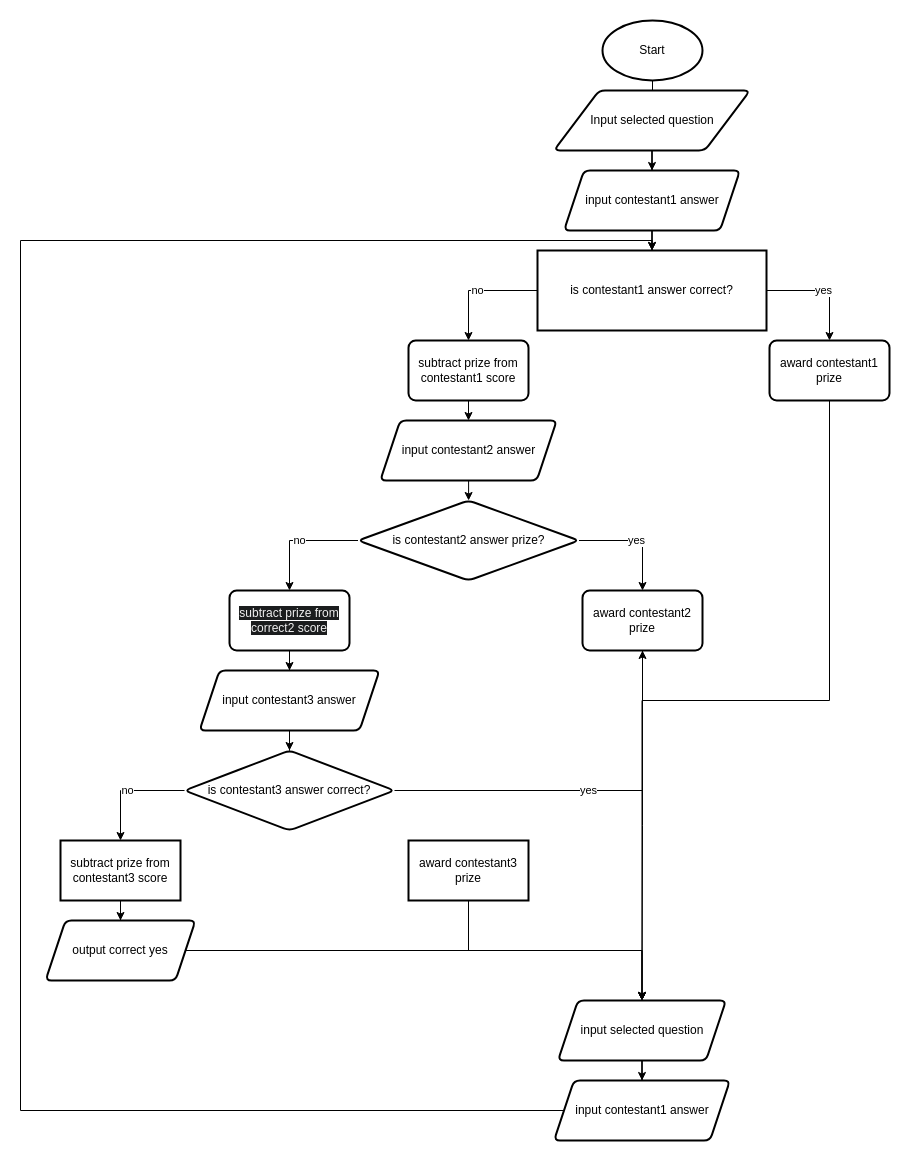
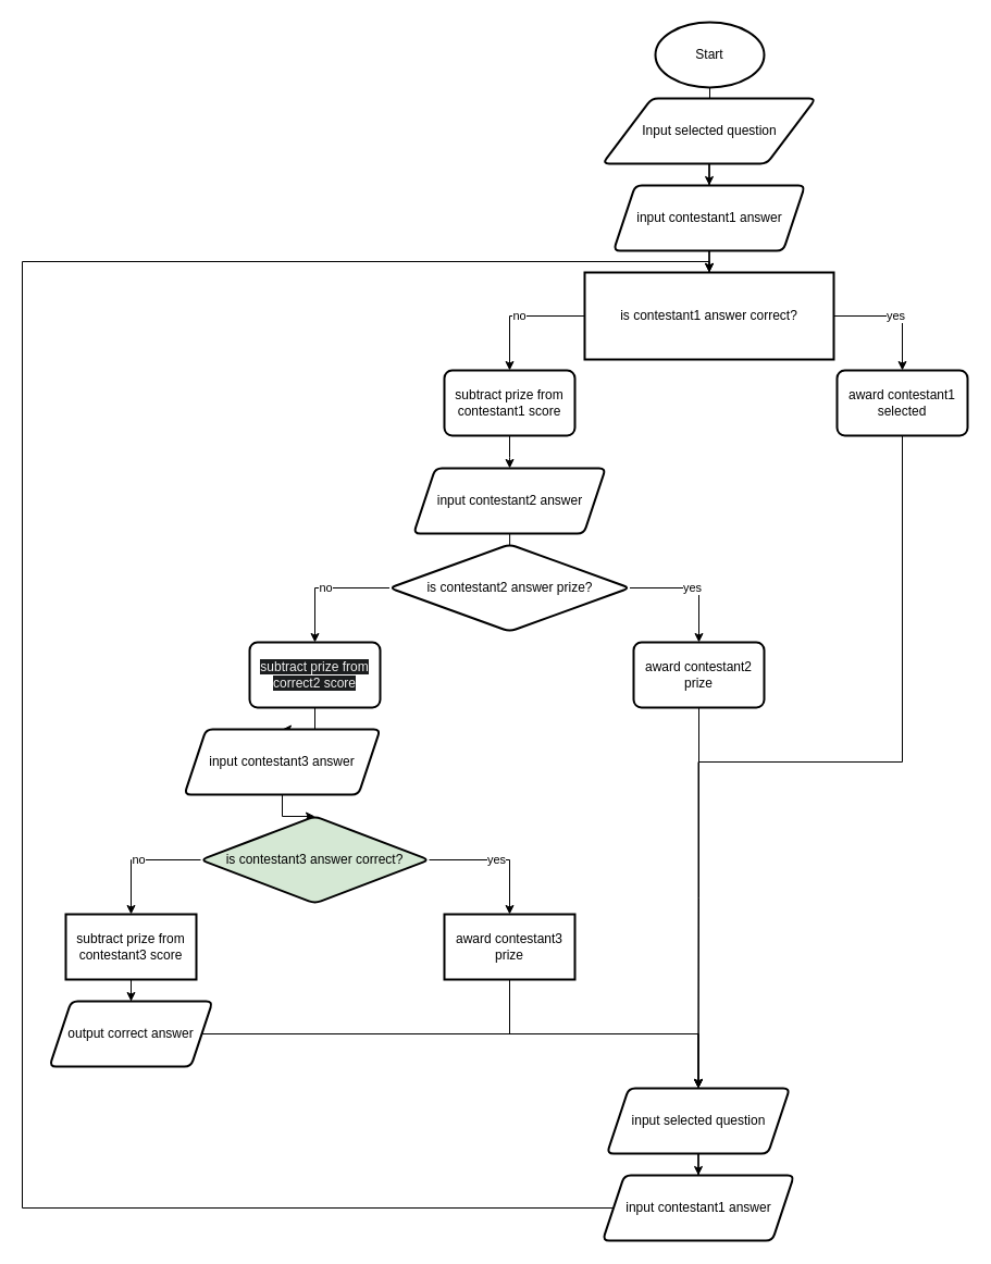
- <mxCell id="14" value="award contestant1 prize" style="whiteSpace=wrap;html=1;strokeWidth=2;rounded=1;arcSize=12;" vertex="1" parent="1"><mxGeometry x="769" y="340" width="120" height="60" as="geometry" /></mxCell>
+ <mxCell id="14" value="award contestant1 selected" style="whiteSpace=wrap;html=1;strokeWidth=2;rounded=1;arcSize=12;" vertex="1" parent="1"><mxGeometry x="769" y="340" width="120" height="60" as="geometry" /></mxCell>
- <mxCell id="16" value="input contestant2 answer" style="shape=parallelogram;perimeter=parallelogramPerimeter;whiteSpace=wrap;html=1;fixedSize=1;strokeWidth=2;rounded=1;arcSize=12;" vertex="1" parent="1"><mxGeometry x="379.75" y="420" width="176.5" height="60" as="geometry" /></mxCell>
+ <mxCell id="16" value="input contestant2 answer" style="shape=parallelogram;perimeter=parallelogramPerimeter;whiteSpace=wrap;html=1;fixedSize=1;strokeWidth=2;rounded=1;arcSize=12;" vertex="1" parent="1"><mxGeometry x="379.75" y="430" width="176.5" height="60" as="geometry" /></mxCell>
- <mxCell id="25" value="input contestant3 answer" style="shape=parallelogram;perimeter=parallelogramPerimeter;whiteSpace=wrap;html=1;fixedSize=1;strokeWidth=2;rounded=1;arcSize=12;" vertex="1" parent="1"><mxGeometry x="199" y="670" width="180" height="60" as="geometry" /></mxCell>
+ <mxCell id="25" value="input contestant3 answer" style="shape=parallelogram;perimeter=parallelogramPerimeter;whiteSpace=wrap;html=1;fixedSize=1;strokeWidth=2;rounded=1;arcSize=12;" vertex="1" parent="1"><mxGeometry x="169" y="670" width="180" height="60" as="geometry" /></mxCell>
- <mxCell id="28" value="is contestant3 answer correct?" style="rhombus;whiteSpace=wrap;html=1;strokeWidth=2;rounded=1;arcSize=12;" vertex="1" parent="1"><mxGeometry x="184" y="750" width="210" height="80" as="geometry" /></mxCell>
+ <mxCell id="28" value="is contestant3 answer correct?" style="rhombus;whiteSpace=wrap;html=1;strokeWidth=2;rounded=1;arcSize=12;fillColor=#d5e8d4;" vertex="1" parent="1"><mxGeometry x="184" y="750" width="210" height="80" as="geometry" /></mxCell>
- <mxCell id="27" value="yes" style="edgeStyle=orthogonalEdgeStyle;rounded=0;orthogonalLoop=1;jettySize=auto;html=1;" edge="1" parent="1" source="28" target="23"><mxGeometry relative="1" as="geometry" /></mxCell>
+ <mxCell id="27" value="yes" style="edgeStyle=orthogonalEdgeStyle;rounded=0;orthogonalLoop=1;jettySize=auto;html=1;" edge="1" parent="1" source="28" target="32"><mxGeometry relative="1" as="geometry" /></mxCell>
- <mxCell id="34" value="output correct yes" style="shape=parallelogram;perimeter=parallelogramPerimeter;whiteSpace=wrap;html=1;fixedSize=1;strokeWidth=2;rounded=1;arcSize=12;" vertex="1" parent="1"><mxGeometry x="45" y="920" width="150" height="60" as="geometry" /></mxCell>
+ <mxCell id="34" value="output correct answer" style="shape=parallelogram;perimeter=parallelogramPerimeter;whiteSpace=wrap;html=1;fixedSize=1;strokeWidth=2;rounded=1;arcSize=12;" vertex="1" parent="1"><mxGeometry x="45" y="920" width="150" height="60" as="geometry" /></mxCell>
